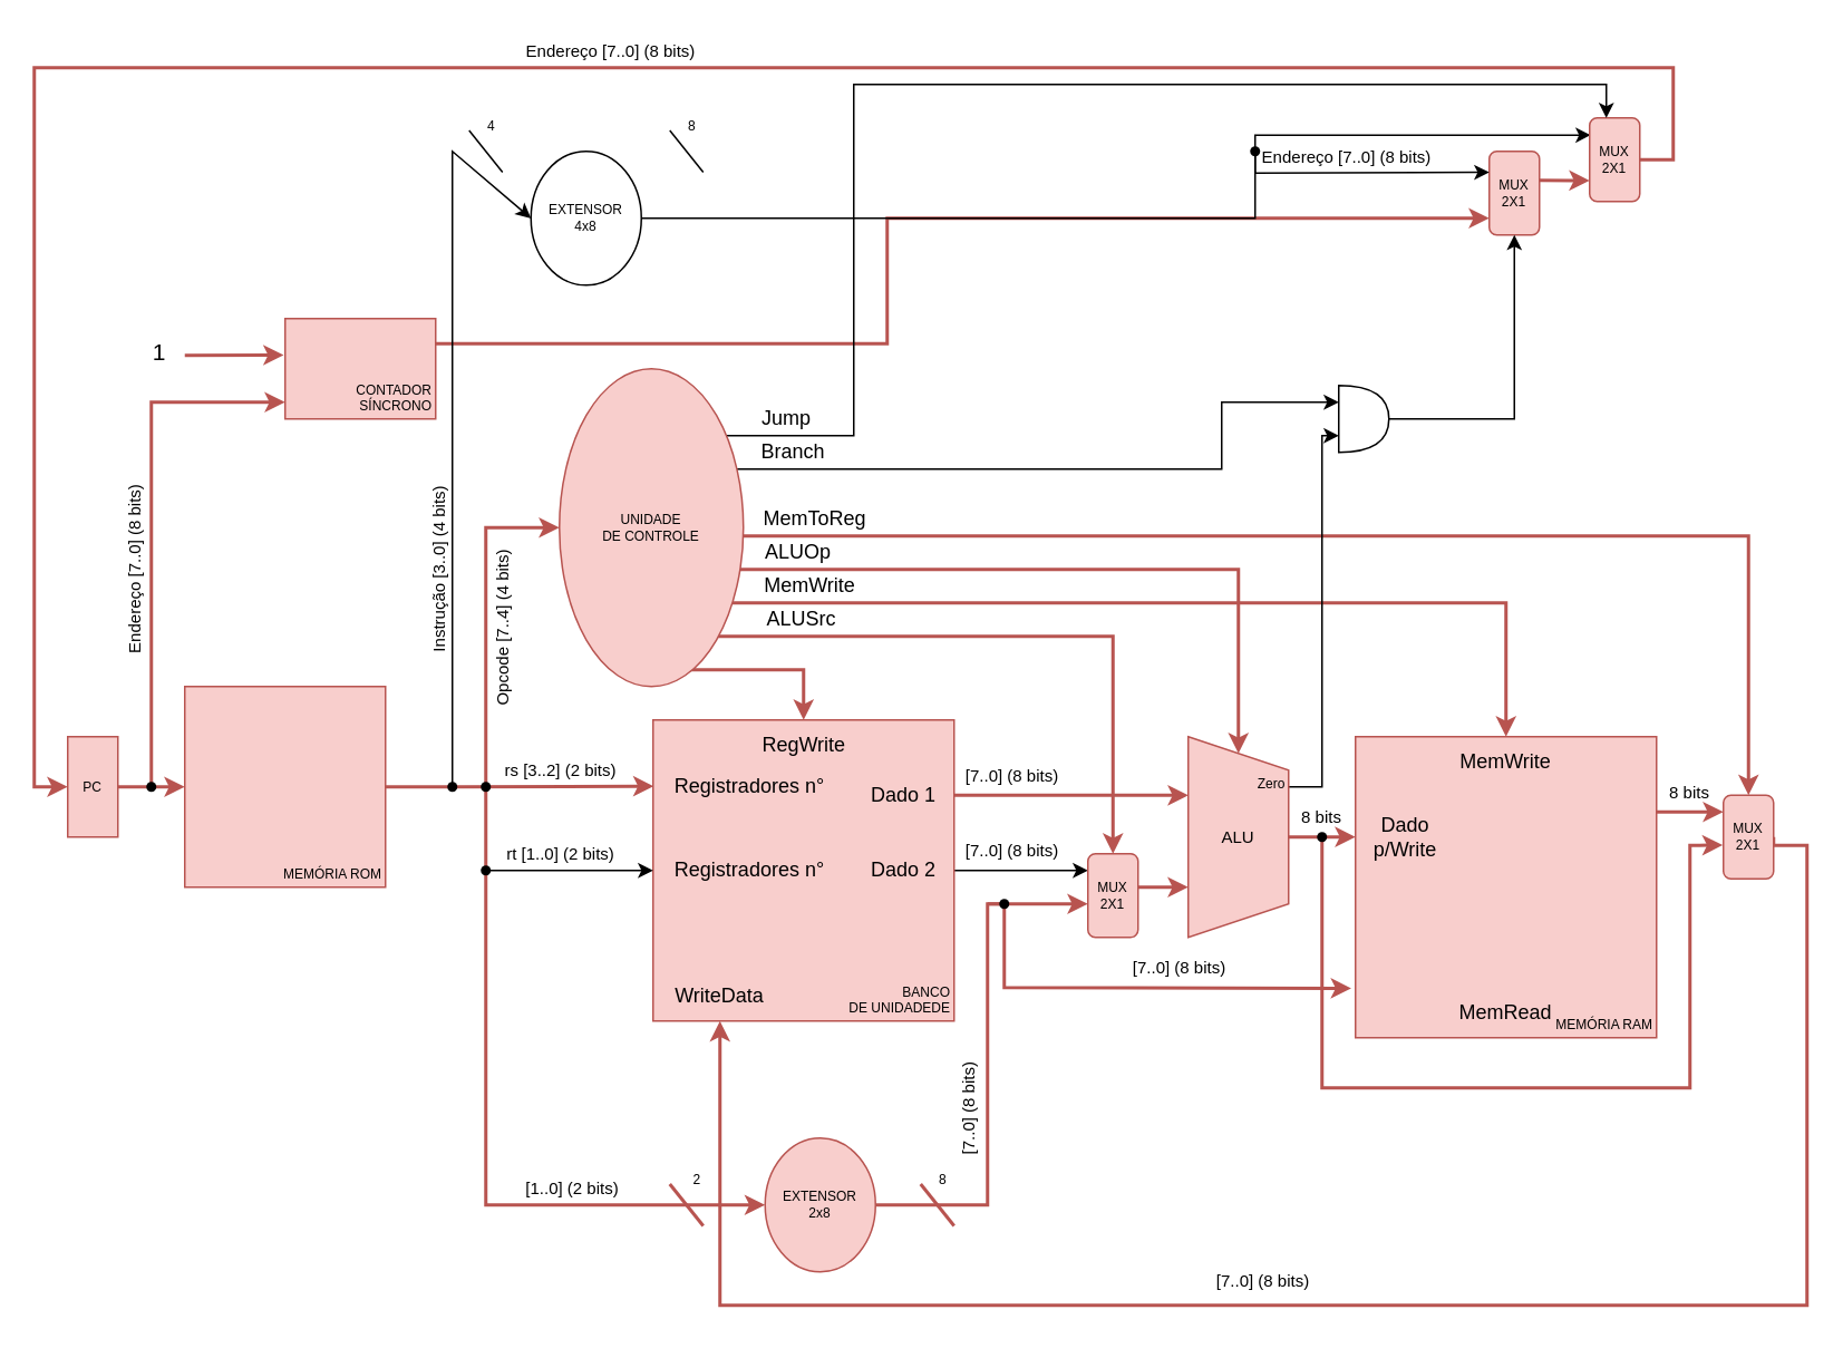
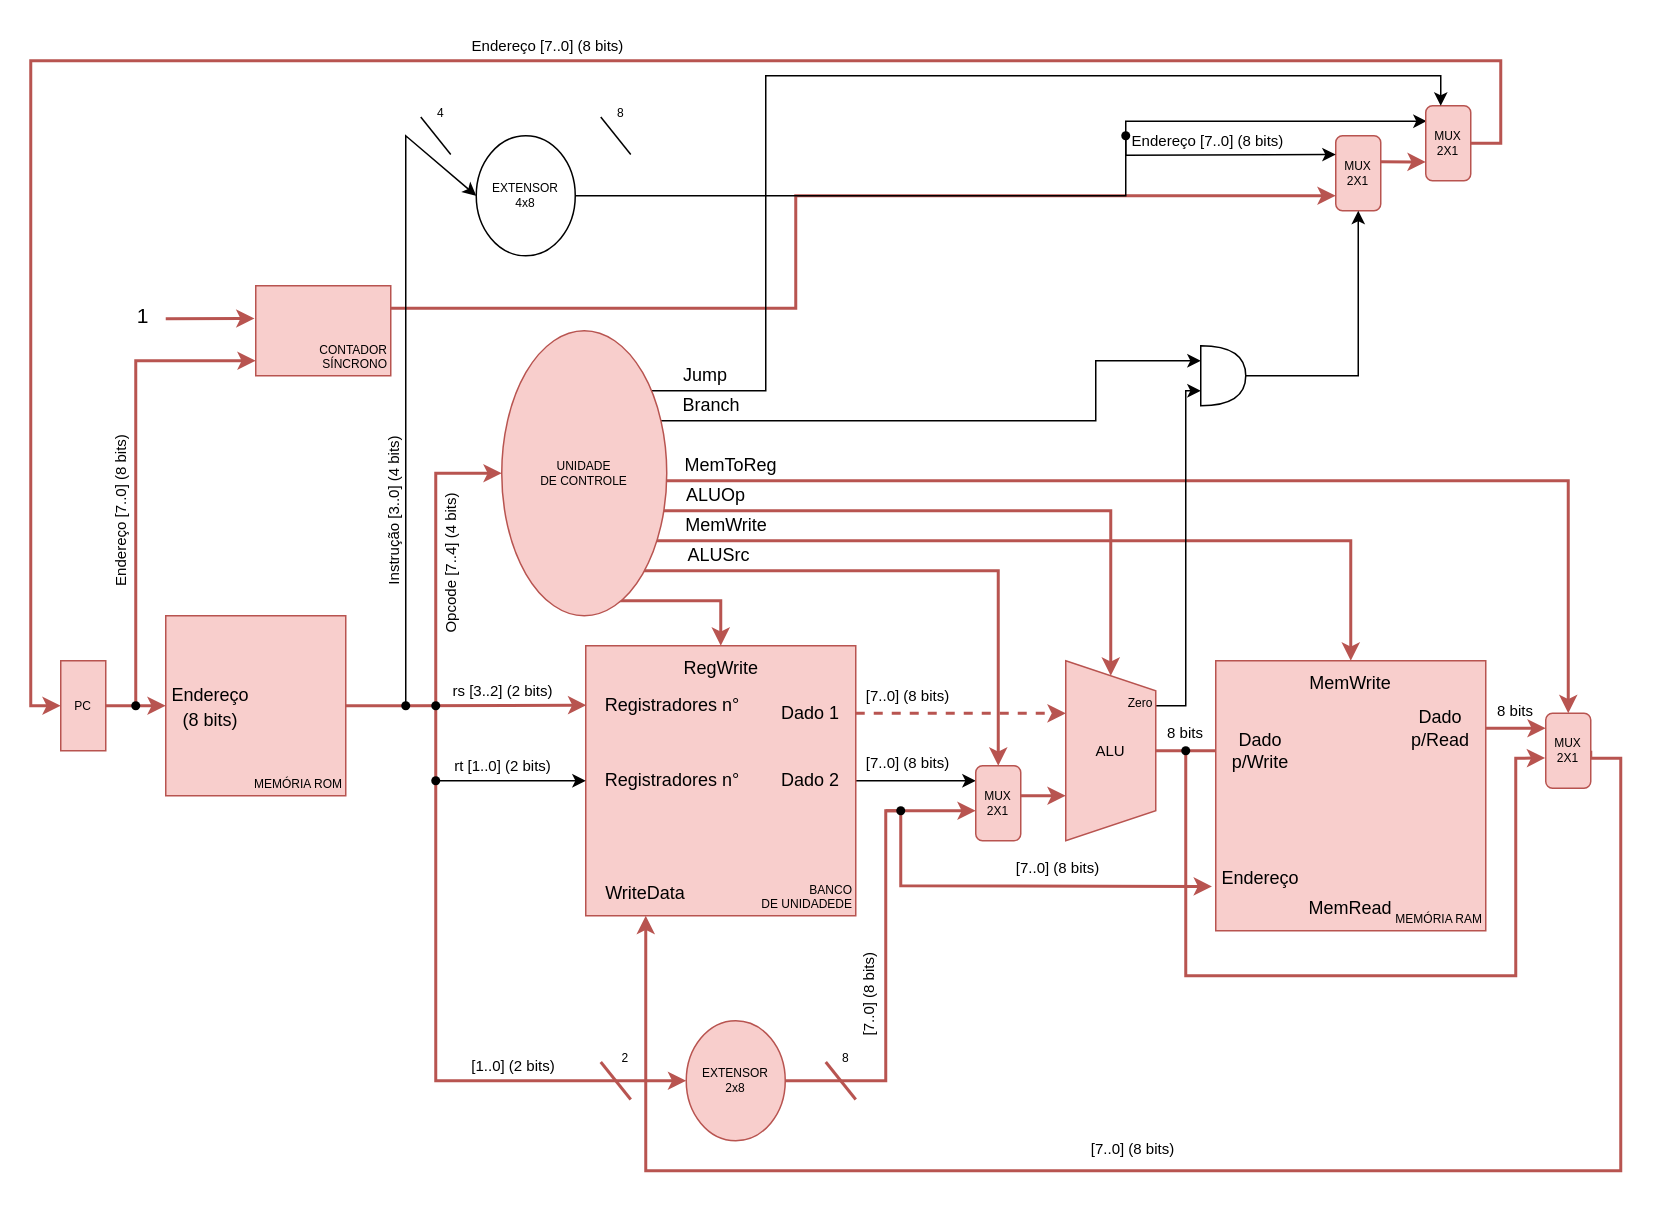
+ <mxCell id="51" value="&lt;font style=&quot;font-size: 12px&quot;&gt;Endereço (8 bits)&lt;/font&gt;" style="text;html=1;strokeColor=none;fillColor=none;align=center;verticalAlign=middle;whiteSpace=wrap;rounded=0;fontSize=14;" parent="1" vertex="1"><mxGeometry x="110" y="455" width="60" height="30" as="geometry" /></mxCell>
- <mxCell id="20" style="edgeStyle=orthogonalEdgeStyle;rounded=0;orthogonalLoop=1;jettySize=auto;html=1;exitX=1;exitY=0.25;exitDx=0;exitDy=0;entryX=0.292;entryY=1;entryDx=0;entryDy=0;entryPerimeter=0;fontSize=10;fillColor=#f8cecc;strokeColor=#b85450;strokeWidth=2;" parent="1" source="21" target="35" edge="1"><mxGeometry relative="1" as="geometry" /></mxCell>
+ <mxCell id="20" style="edgeStyle=orthogonalEdgeStyle;rounded=0;orthogonalLoop=1;jettySize=auto;html=1;exitX=1;exitY=0.25;exitDx=0;exitDy=0;entryX=0.292;entryY=1;entryDx=0;entryDy=0;entryPerimeter=0;fontSize=10;fillColor=#f8cecc;strokeColor=#b85450;strokeWidth=2;dashed=1;" parent="1" source="21" target="35" edge="1"><mxGeometry relative="1" as="geometry" /></mxCell>
+ <mxCell id="57" value="Dado&lt;br&gt;p/Read" style="text;html=1;strokeColor=none;fillColor=none;align=center;verticalAlign=middle;whiteSpace=wrap;rounded=0;fontSize=12;" parent="1" vertex="1"><mxGeometry x="930" y="470" width="60" height="30" as="geometry" /></mxCell>
- <mxCell id="4" style="edgeStyle=orthogonalEdgeStyle;rounded=0;orthogonalLoop=1;jettySize=auto;html=1;exitX=0.5;exitY=0;exitDx=0;exitDy=0;entryX=0;entryY=0.333;entryDx=0;entryDy=0;entryPerimeter=0;fontSize=10;fillColor=#f8cecc;strokeColor=#b85450;strokeWidth=2;" parent="1" source="35" target="33" edge="1"><mxGeometry relative="1" as="geometry" /></mxCell>
+ <mxCell id="4" style="edgeStyle=orthogonalEdgeStyle;rounded=0;orthogonalLoop=1;jettySize=auto;html=1;exitX=0.5;exitY=0;exitDx=0;exitDy=0;entryX=0;entryY=0.333;entryDx=0;entryDy=0;entryPerimeter=0;fontSize=10;fillColor=#f8cecc;strokeColor=#b85450;strokeWidth=2;endArrow=none;" parent="1" source="35" target="33" edge="1"><mxGeometry relative="1" as="geometry" /></mxCell>
+ <mxCell id="54" value="Endereço" style="text;html=1;strokeColor=none;fillColor=none;align=center;verticalAlign=middle;whiteSpace=wrap;rounded=0;fontSize=12;" parent="1" vertex="1"><mxGeometry x="810" y="570" width="60" height="30" as="geometry" /></mxCell>
